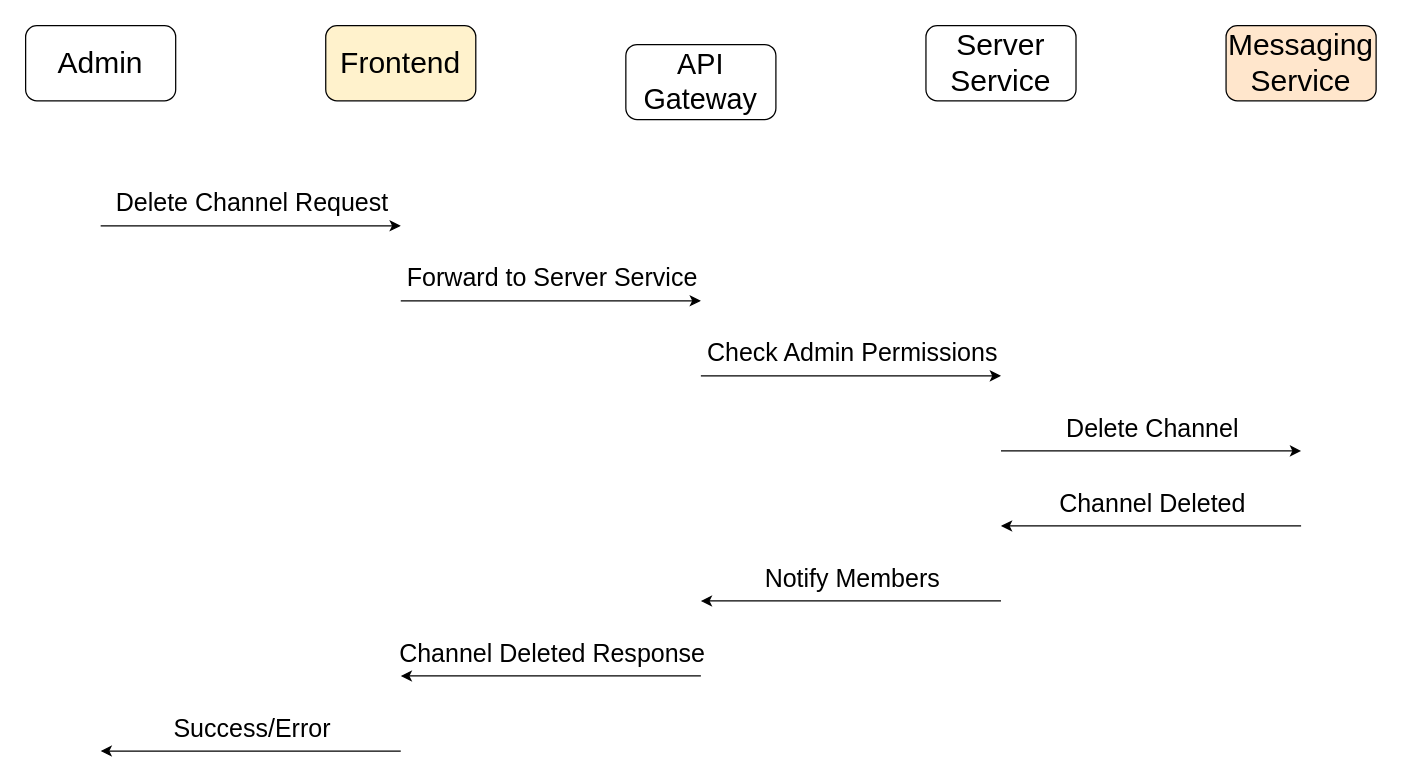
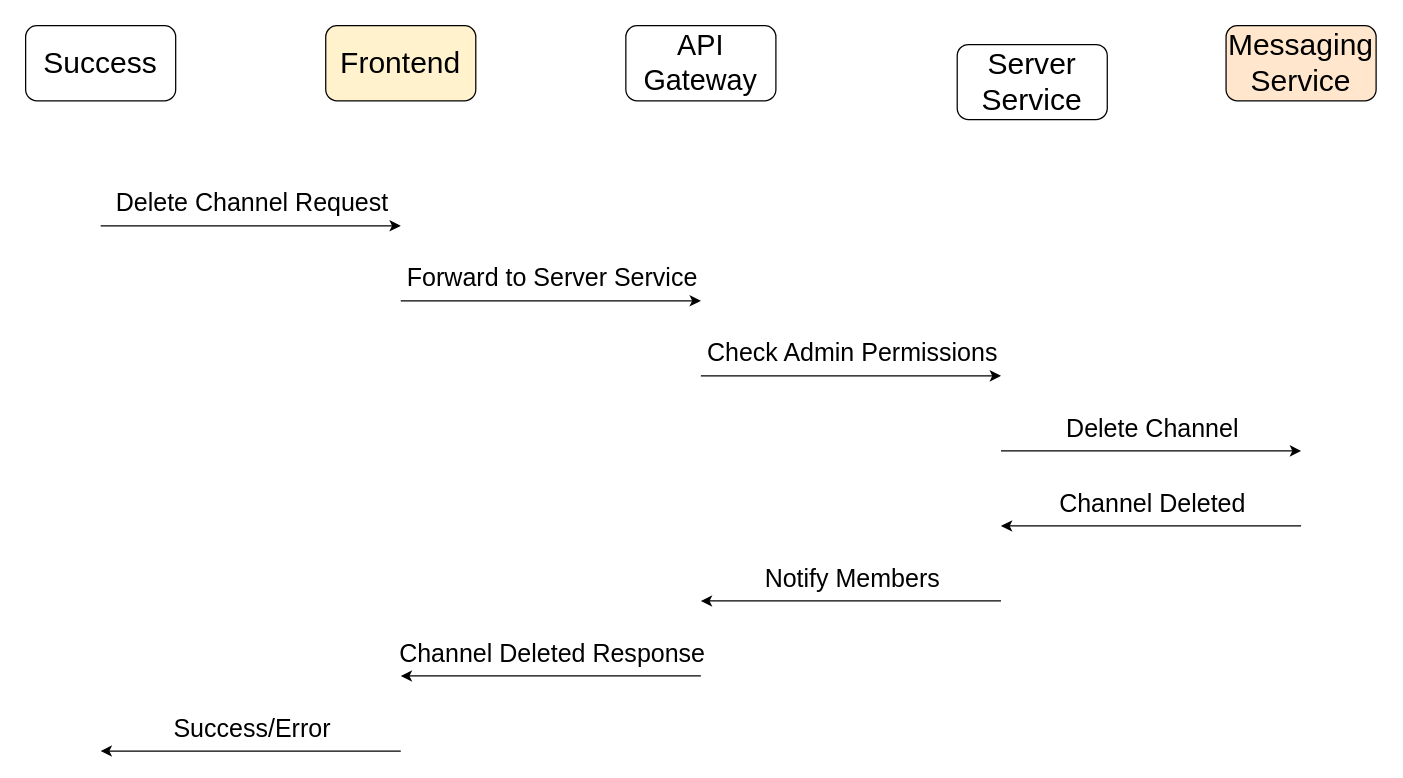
- <mxCell id="2" value="&lt;font style=&quot;font-size: 24px;&quot;&gt;Admin&lt;/font&gt;" style="rounded=1;whiteSpace=wrap;html=1;" vertex="1" parent="1"><mxGeometry x="20" y="20" width="120" height="60" as="geometry" /></mxCell>
+ <mxCell id="2" value="&lt;font style=&quot;font-size: 24px;&quot;&gt;Success&lt;/font&gt;" style="rounded=1;whiteSpace=wrap;html=1;" vertex="1" parent="1"><mxGeometry x="20" y="20" width="120" height="60" as="geometry" /></mxCell>
- <mxCell id="5" value="&lt;font style=&quot;font-size: 24px;&quot;&gt;Server Service&lt;/font&gt;" style="rounded=1;whiteSpace=wrap;html=1;" vertex="1" parent="1"><mxGeometry x="740" y="20" width="120" height="60" as="geometry" /></mxCell>
+ <mxCell id="5" value="&lt;font style=&quot;font-size: 24px;&quot;&gt;Server Service&lt;/font&gt;" style="rounded=1;whiteSpace=wrap;html=1;" vertex="1" parent="1"><mxGeometry x="765" y="35" width="120" height="60" as="geometry" /></mxCell>
- <mxCell id="4" value="&lt;font style=&quot;font-size: 23px;&quot;&gt;API Gateway&lt;/font&gt;" style="rounded=1;whiteSpace=wrap;html=1;" vertex="1" parent="1"><mxGeometry x="500" y="35" width="120" height="60" as="geometry" /></mxCell>
+ <mxCell id="4" value="&lt;font style=&quot;font-size: 23px;&quot;&gt;API Gateway&lt;/font&gt;" style="rounded=1;whiteSpace=wrap;html=1;" vertex="1" parent="1"><mxGeometry x="500" y="20" width="120" height="60" as="geometry" /></mxCell>
